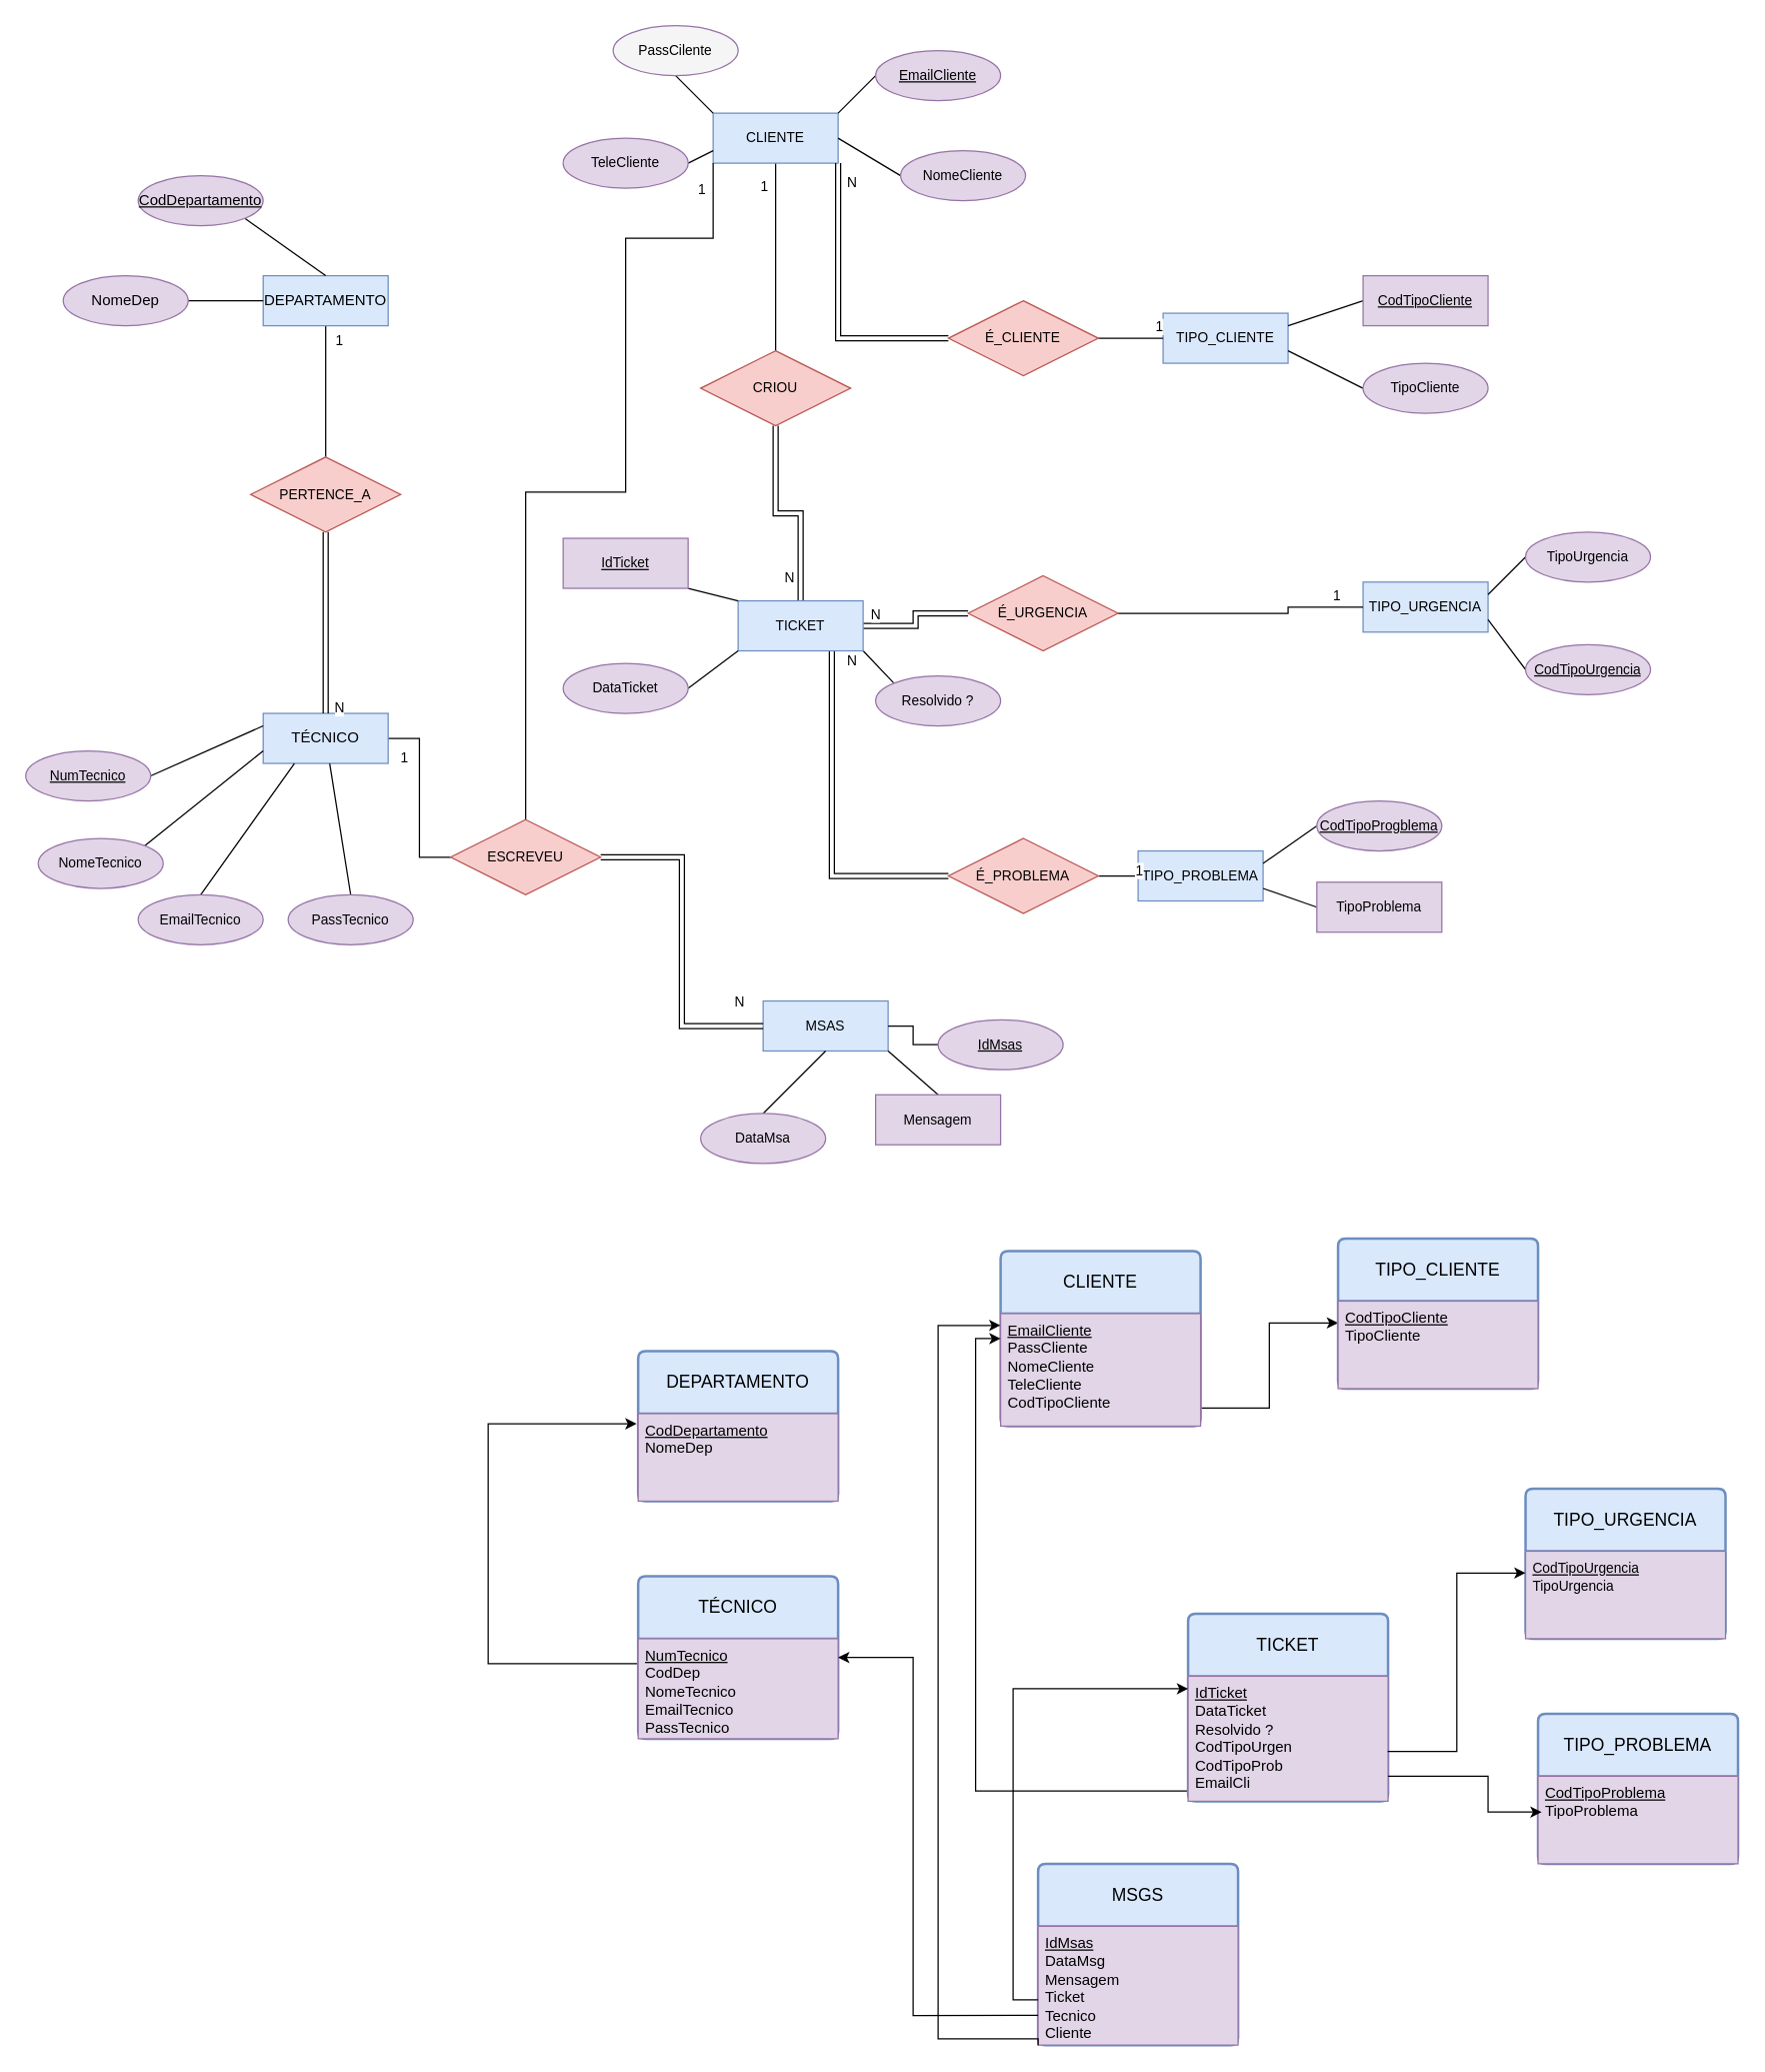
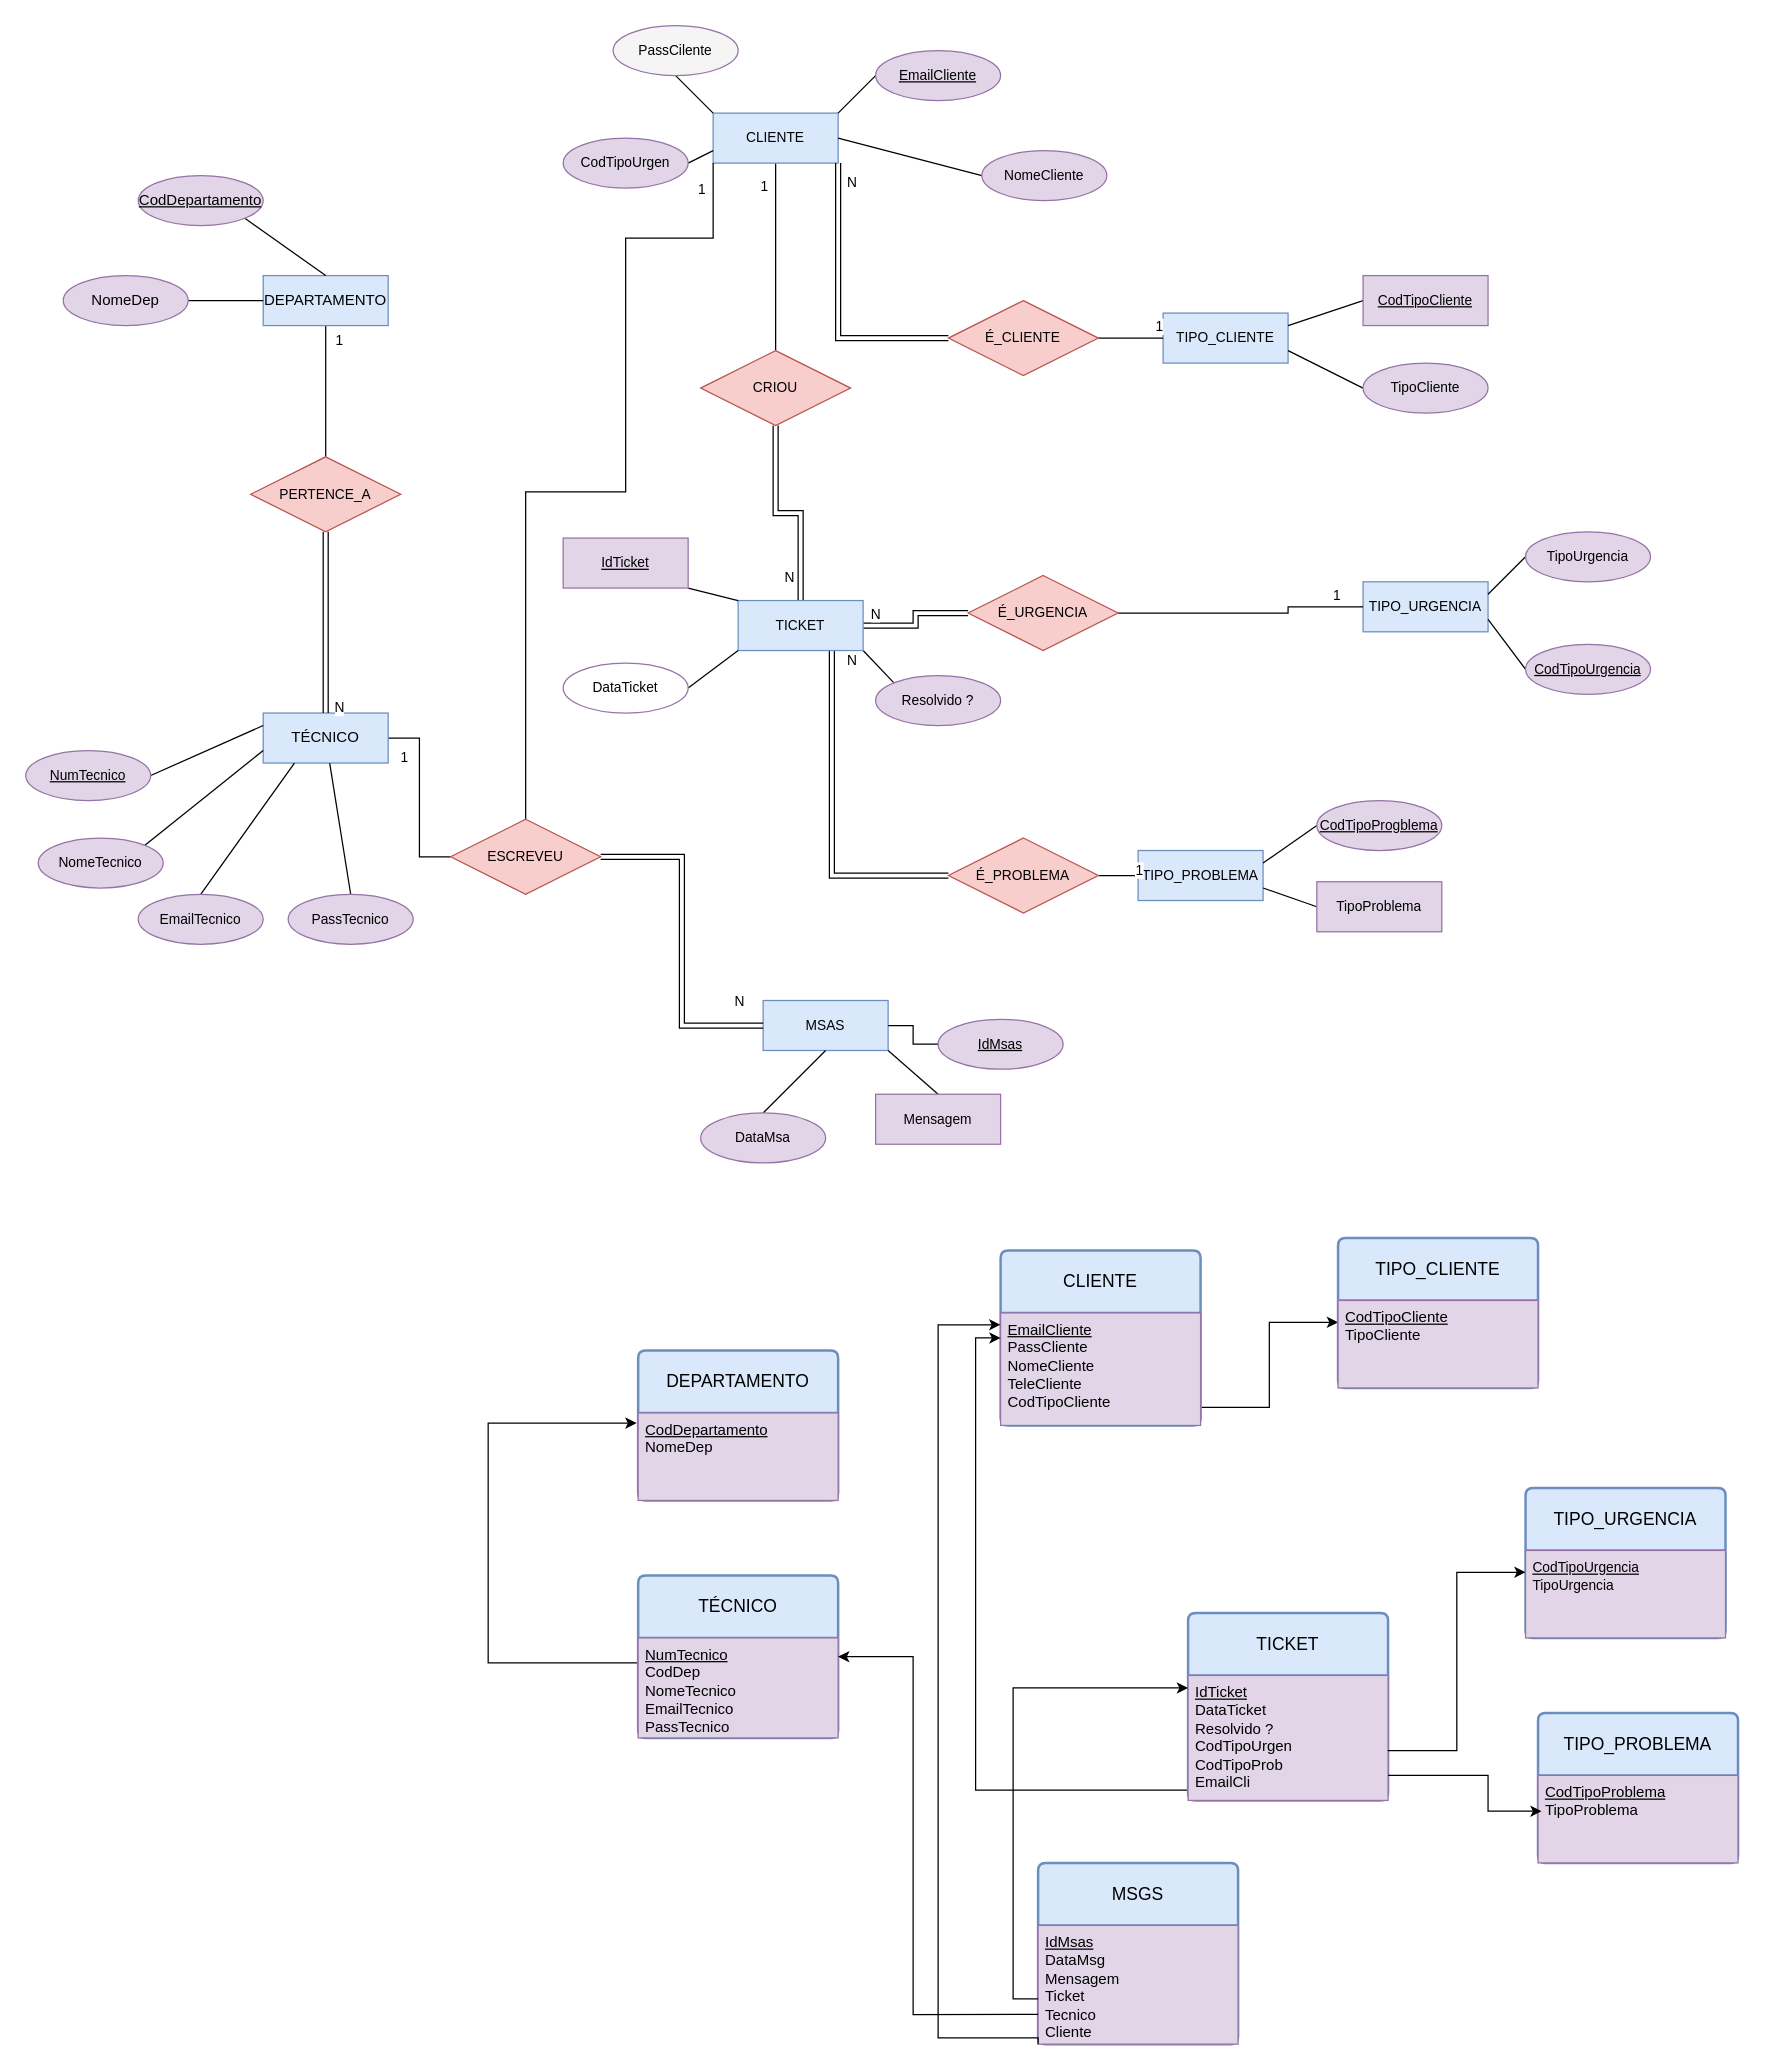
- <mxCell id="35" value="TeleCliente" style="ellipse;whiteSpace=wrap;html=1;align=center;fontFamily=Helvetica;fontSize=11;labelBackgroundColor=none;fillColor=#e1d5e7;strokeColor=#9673a6;" parent="1" vertex="1"><mxGeometry x="450" y="110" width="100" height="40" as="geometry" /></mxCell>
+ <mxCell id="35" value="CodTipoUrgen" style="ellipse;whiteSpace=wrap;html=1;align=center;fontFamily=Helvetica;fontSize=11;labelBackgroundColor=none;fillColor=#e1d5e7;strokeColor=#9673a6;" parent="1" vertex="1"><mxGeometry x="450" y="110" width="100" height="40" as="geometry" /></mxCell>
- <mxCell id="26" value="NomeCliente" style="ellipse;whiteSpace=wrap;html=1;align=center;fontFamily=Helvetica;fontSize=11;labelBackgroundColor=none;fillColor=#e1d5e7;strokeColor=#9673a6;" parent="1" vertex="1"><mxGeometry x="720" y="120" width="100" height="40" as="geometry" /></mxCell>
+ <mxCell id="26" value="NomeCliente" style="ellipse;whiteSpace=wrap;html=1;align=center;fontFamily=Helvetica;fontSize=11;labelBackgroundColor=none;fillColor=#e1d5e7;strokeColor=#9673a6;" parent="1" vertex="1"><mxGeometry x="785" y="120" width="100" height="40" as="geometry" /></mxCell>
- <mxCell id="49" value="DataTicket" style="ellipse;whiteSpace=wrap;html=1;align=center;fontFamily=Helvetica;fontSize=11;labelBackgroundColor=none;fillColor=#e1d5e7;strokeColor=#9673a6;" parent="1" vertex="1"><mxGeometry x="450" y="530" width="100" height="40" as="geometry" /></mxCell>
+ <mxCell id="49" value="DataTicket" style="ellipse;whiteSpace=wrap;html=1;align=center;fontFamily=Helvetica;fontSize=11;labelBackgroundColor=none;fillColor=#ffffff;strokeColor=#9673a6;" parent="1" vertex="1"><mxGeometry x="450" y="530" width="100" height="40" as="geometry" /></mxCell>
